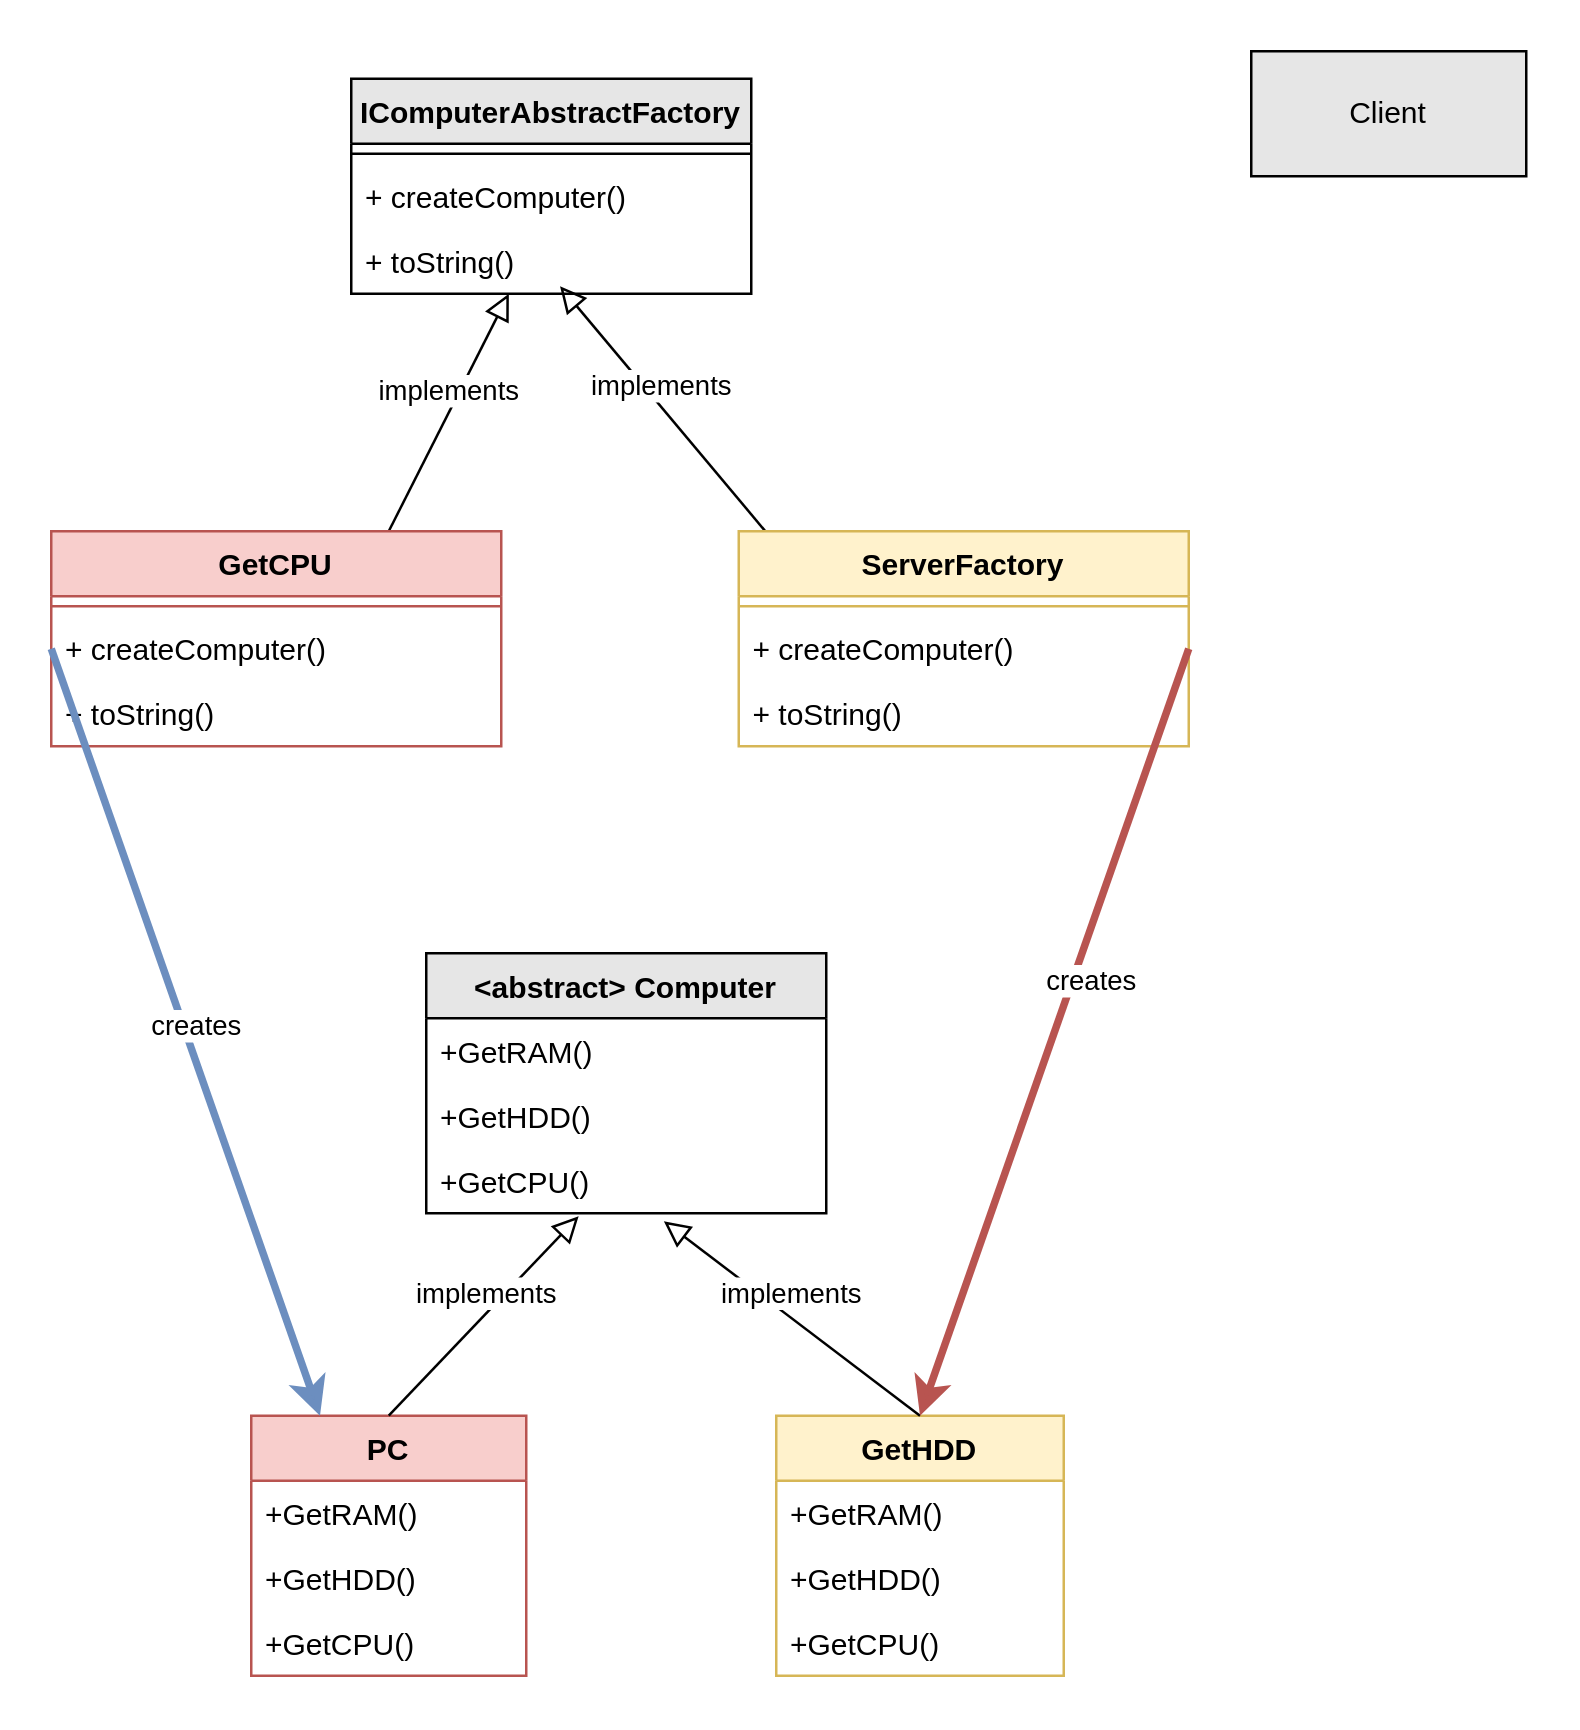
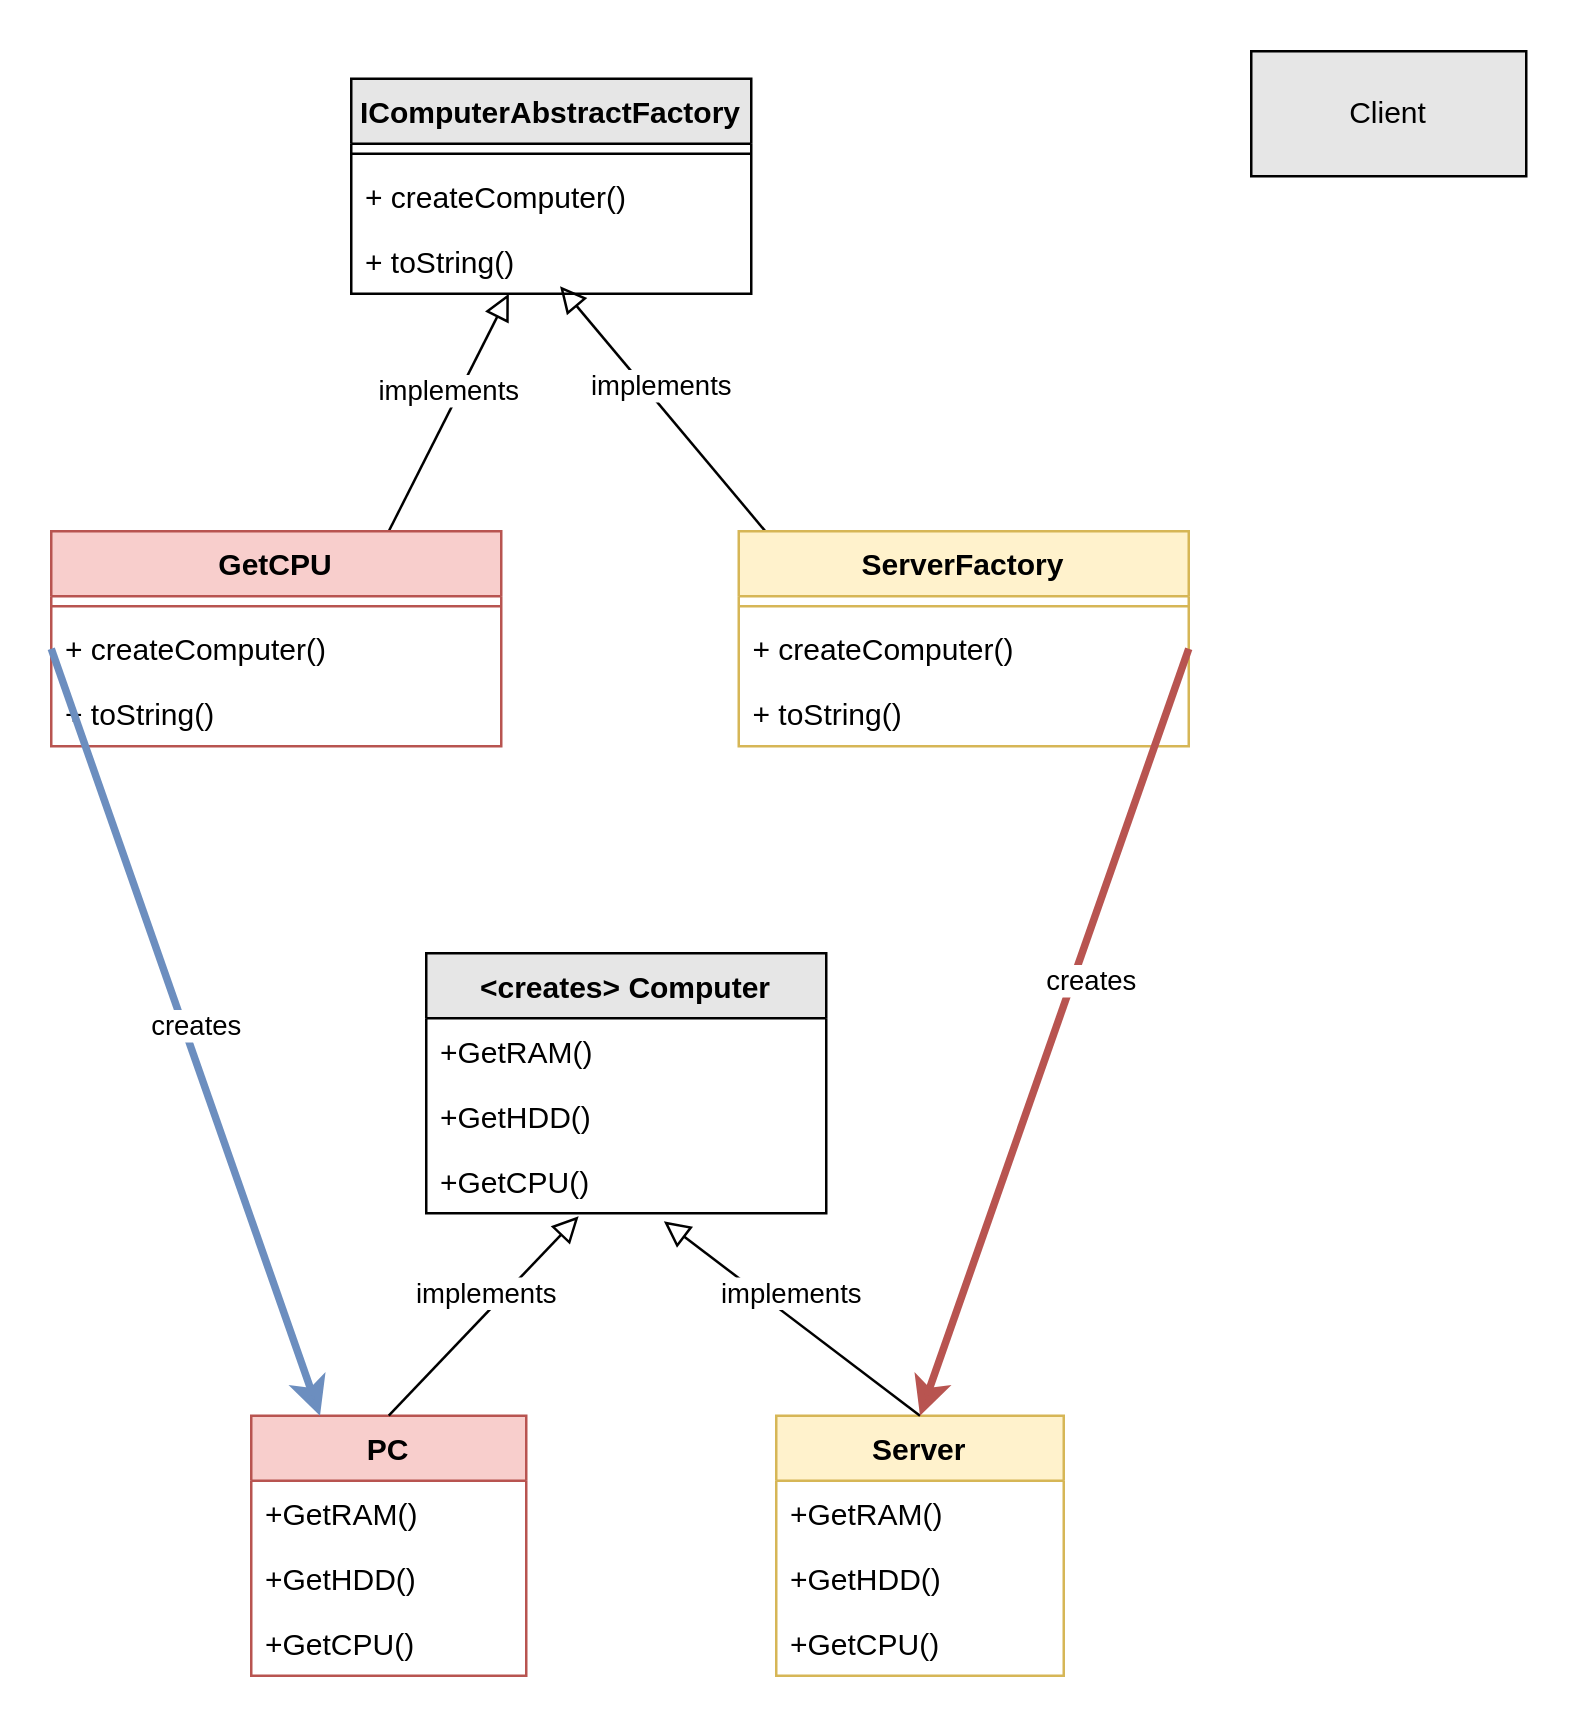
- <mxCell id="17" value="&amp;lt;abstract&amp;gt; Computer" style="swimlane;fontStyle=1;align=center;verticalAlign=top;childLayout=stackLayout;horizontal=1;startSize=26;horizontalStack=0;resizeParent=1;resizeParentMax=0;resizeLast=0;collapsible=1;marginBottom=0;whiteSpace=wrap;html=1;fillColor=#E6E6E6;" vertex="1" parent="1"><mxGeometry x="170" y="380.77" width="160" height="104" as="geometry" /></mxCell>
+ <mxCell id="17" value="&amp;lt;creates&amp;gt; Computer" style="swimlane;fontStyle=1;align=center;verticalAlign=top;childLayout=stackLayout;horizontal=1;startSize=26;horizontalStack=0;resizeParent=1;resizeParentMax=0;resizeLast=0;collapsible=1;marginBottom=0;whiteSpace=wrap;html=1;fillColor=#E6E6E6;" vertex="1" parent="1"><mxGeometry x="170" y="380.77" width="160" height="104" as="geometry" /></mxCell>
- <mxCell id="25" value="GetHDD" style="swimlane;fontStyle=1;align=center;verticalAlign=top;childLayout=stackLayout;horizontal=1;startSize=26;horizontalStack=0;resizeParent=1;resizeParentMax=0;resizeLast=0;collapsible=1;marginBottom=0;whiteSpace=wrap;html=1;fillColor=#fff2cc;strokeColor=#d6b656;" vertex="1" parent="1"><mxGeometry x="310" y="565.77" width="115" height="104" as="geometry" /></mxCell>
+ <mxCell id="25" value="Server" style="swimlane;fontStyle=1;align=center;verticalAlign=top;childLayout=stackLayout;horizontal=1;startSize=26;horizontalStack=0;resizeParent=1;resizeParentMax=0;resizeLast=0;collapsible=1;marginBottom=0;whiteSpace=wrap;html=1;fillColor=#fff2cc;strokeColor=#d6b656;" vertex="1" parent="1"><mxGeometry x="310" y="565.77" width="115" height="104" as="geometry" /></mxCell>
